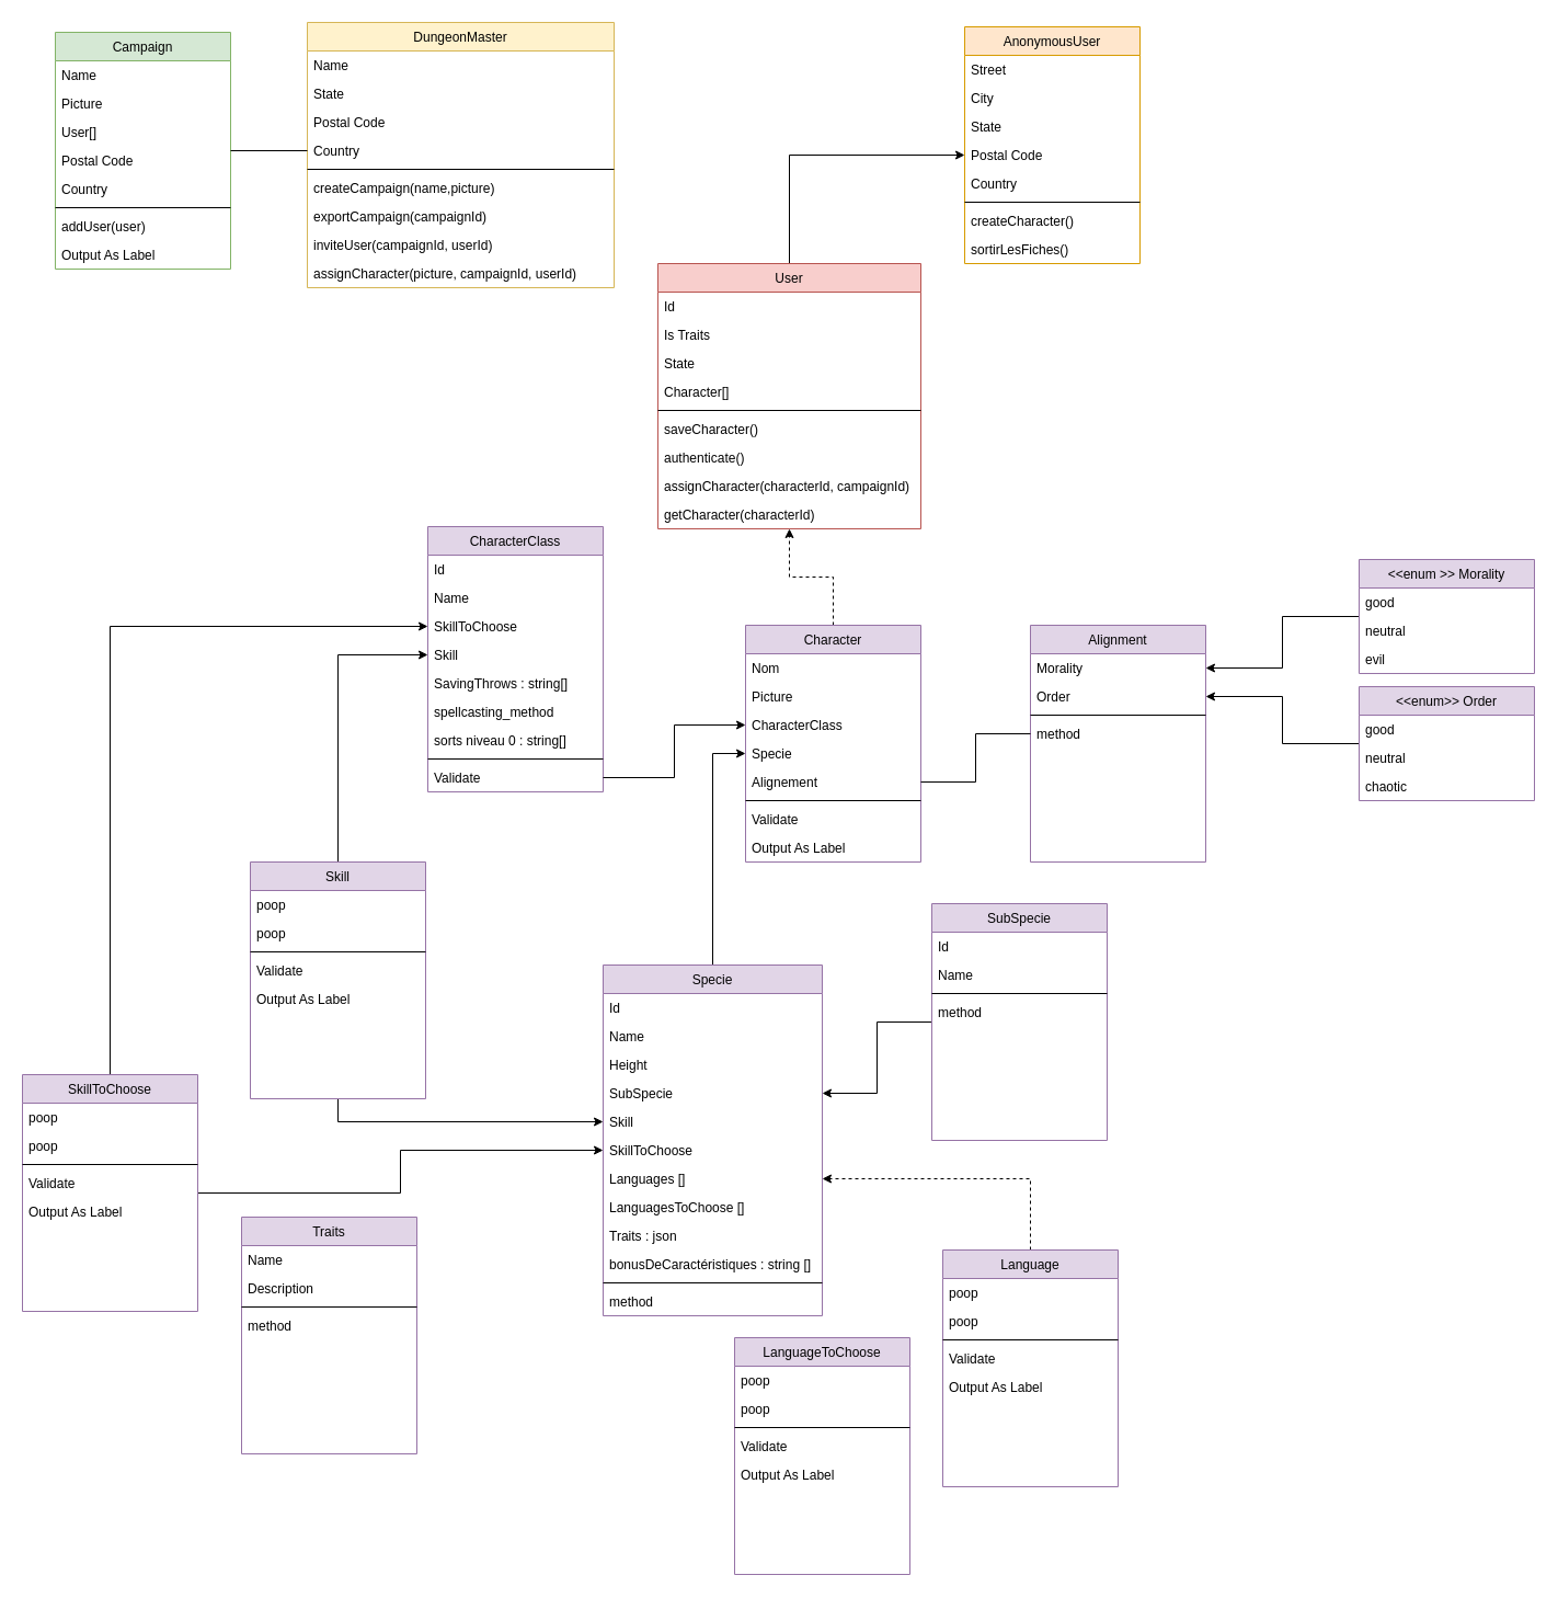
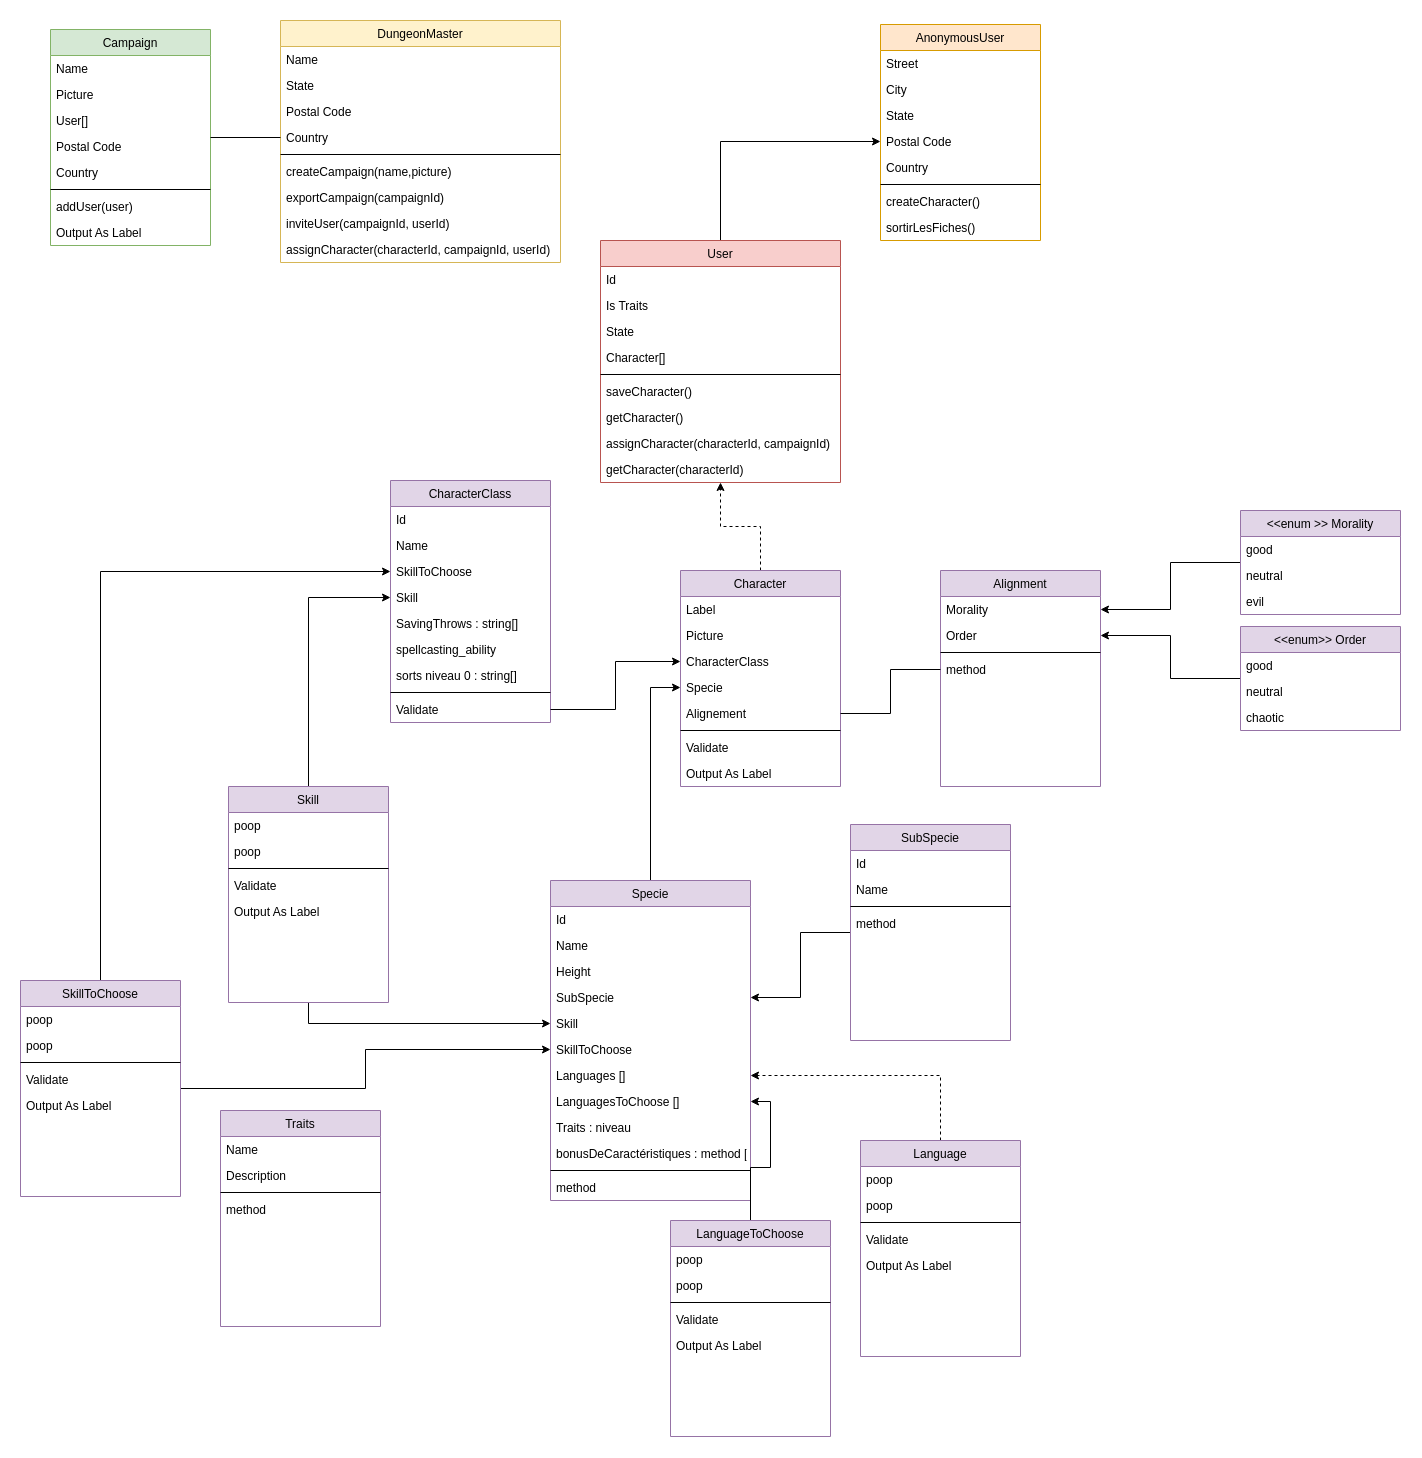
- <mxCell id="20" value="assignCharacter(picture, campaignId, userId)" style="text;align=left;verticalAlign=top;spacingLeft=4;spacingRight=4;overflow=hidden;rotatable=0;points=[[0,0.5],[1,0.5]];portConstraint=eastwest;" vertex="1" parent="11"><mxGeometry y="216" width="280" height="26" as="geometry" /></mxCell>
+ <mxCell id="20" value="assignCharacter(characterId, campaignId, userId)" style="text;align=left;verticalAlign=top;spacingLeft=4;spacingRight=4;overflow=hidden;rotatable=0;points=[[0,0.5],[1,0.5]];portConstraint=eastwest;" vertex="1" parent="11"><mxGeometry y="216" width="280" height="26" as="geometry" /></mxCell>
- <mxCell id="29" value="authenticate()" style="text;align=left;verticalAlign=top;spacingLeft=4;spacingRight=4;overflow=hidden;rotatable=0;points=[[0,0.5],[1,0.5]];portConstraint=eastwest;" parent="22" vertex="1"><mxGeometry y="164" width="240" height="26" as="geometry" /></mxCell>
+ <mxCell id="29" value="getCharacter()" style="text;align=left;verticalAlign=top;spacingLeft=4;spacingRight=4;overflow=hidden;rotatable=0;points=[[0,0.5],[1,0.5]];portConstraint=eastwest;" parent="22" vertex="1"><mxGeometry y="164" width="240" height="26" as="geometry" /></mxCell>
- <mxCell id="34" value="Nom" style="text;align=left;verticalAlign=top;spacingLeft=4;spacingRight=4;overflow=hidden;rotatable=0;points=[[0,0.5],[1,0.5]];portConstraint=eastwest;" parent="33" vertex="1"><mxGeometry y="26" width="160" height="26" as="geometry" /></mxCell>
+ <mxCell id="34" value="Label" style="text;align=left;verticalAlign=top;spacingLeft=4;spacingRight=4;overflow=hidden;rotatable=0;points=[[0,0.5],[1,0.5]];portConstraint=eastwest;" parent="33" vertex="1"><mxGeometry y="26" width="160" height="26" as="geometry" /></mxCell>
- <mxCell id="107" value="spellcasting_method" style="text;align=left;verticalAlign=top;spacingLeft=4;spacingRight=4;overflow=hidden;rotatable=0;points=[[0,0.5],[1,0.5]];portConstraint=eastwest;rounded=0;shadow=0;html=0;" vertex="1" parent="101"><mxGeometry y="156" width="160" height="26" as="geometry" /></mxCell>
+ <mxCell id="107" value="spellcasting_ability" style="text;align=left;verticalAlign=top;spacingLeft=4;spacingRight=4;overflow=hidden;rotatable=0;points=[[0,0.5],[1,0.5]];portConstraint=eastwest;rounded=0;shadow=0;html=0;" vertex="1" parent="101"><mxGeometry y="156" width="160" height="26" as="geometry" /></mxCell>
- <mxCell id="61" value="Traits : json" style="text;align=left;verticalAlign=top;spacingLeft=4;spacingRight=4;overflow=hidden;rotatable=0;points=[[0,0.5],[1,0.5]];portConstraint=eastwest;" parent="52" vertex="1"><mxGeometry y="234" width="200" height="26" as="geometry" /></mxCell>
+ <mxCell id="61" value="Traits : niveau" style="text;align=left;verticalAlign=top;spacingLeft=4;spacingRight=4;overflow=hidden;rotatable=0;points=[[0,0.5],[1,0.5]];portConstraint=eastwest;" parent="52" vertex="1"><mxGeometry y="234" width="200" height="26" as="geometry" /></mxCell>
+ <mxCell id="94" style="edgeStyle=orthogonalEdgeStyle;rounded=0;orthogonalLoop=1;jettySize=auto;html=1;entryX=1;entryY=0.5;entryDx=0;entryDy=0;" parent="1" source="95" target="60" edge="1"><mxGeometry relative="1" as="geometry" /></mxCell>
- <mxCell id="62" value="bonusDeCaractéristiques : string []" style="text;align=left;verticalAlign=top;spacingLeft=4;spacingRight=4;overflow=hidden;rotatable=0;points=[[0,0.5],[1,0.5]];portConstraint=eastwest;" parent="52" vertex="1"><mxGeometry y="260" width="200" height="26" as="geometry" /></mxCell>
+ <mxCell id="62" value="bonusDeCaractéristiques : method []" style="text;align=left;verticalAlign=top;spacingLeft=4;spacingRight=4;overflow=hidden;rotatable=0;points=[[0,0.5],[1,0.5]];portConstraint=eastwest;" parent="52" vertex="1"><mxGeometry y="260" width="200" height="26" as="geometry" /></mxCell>
